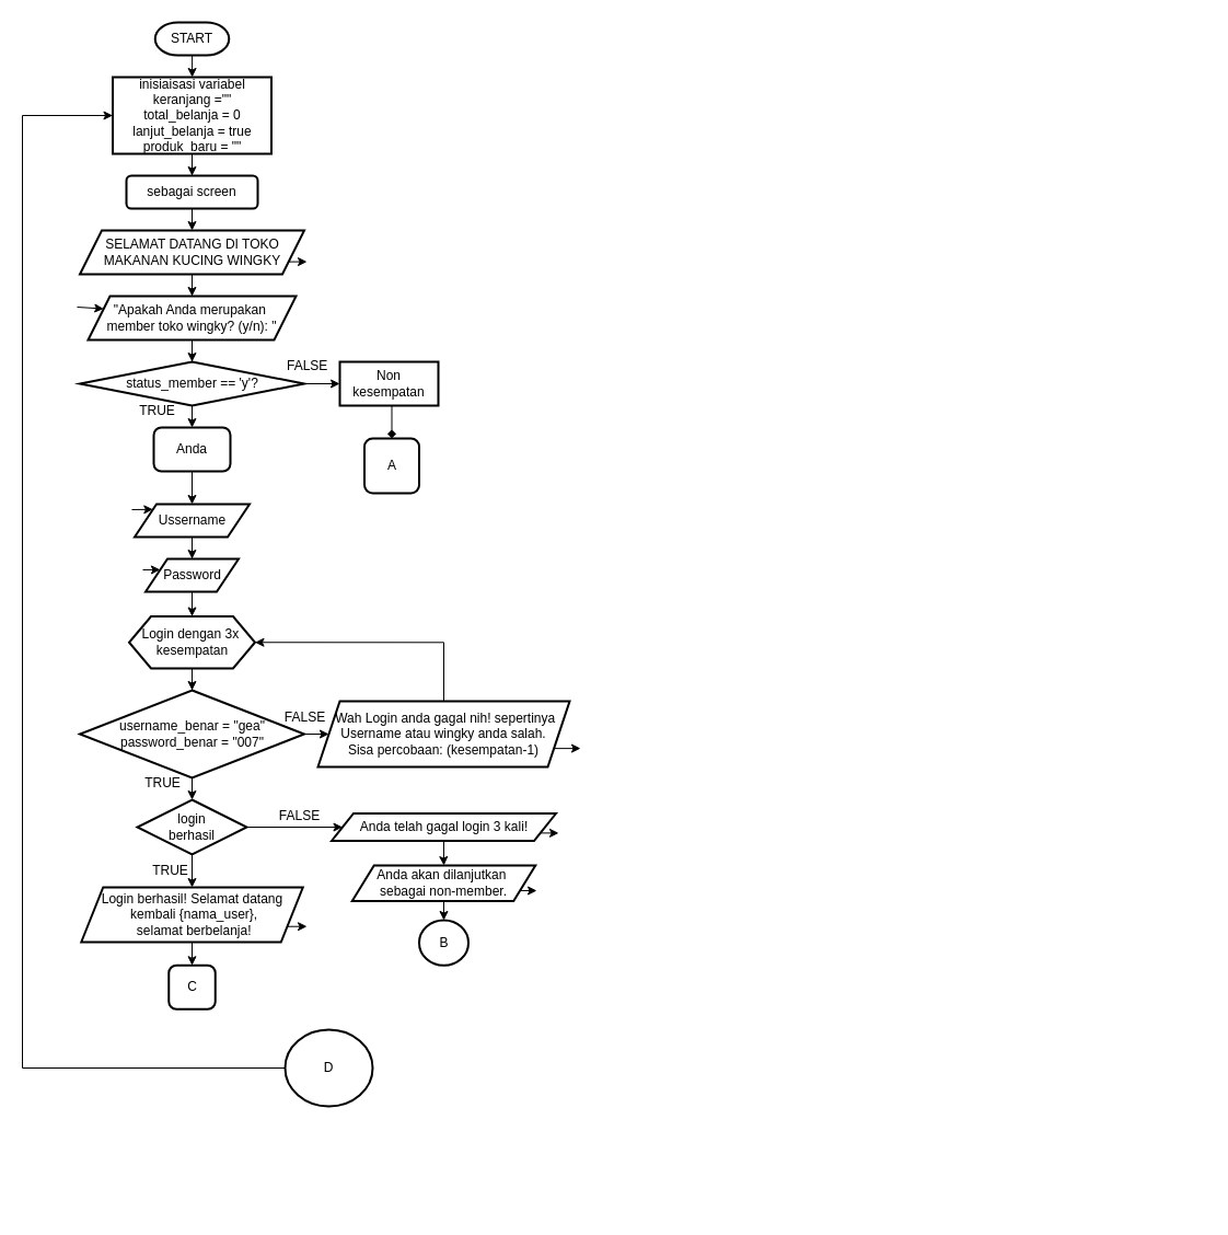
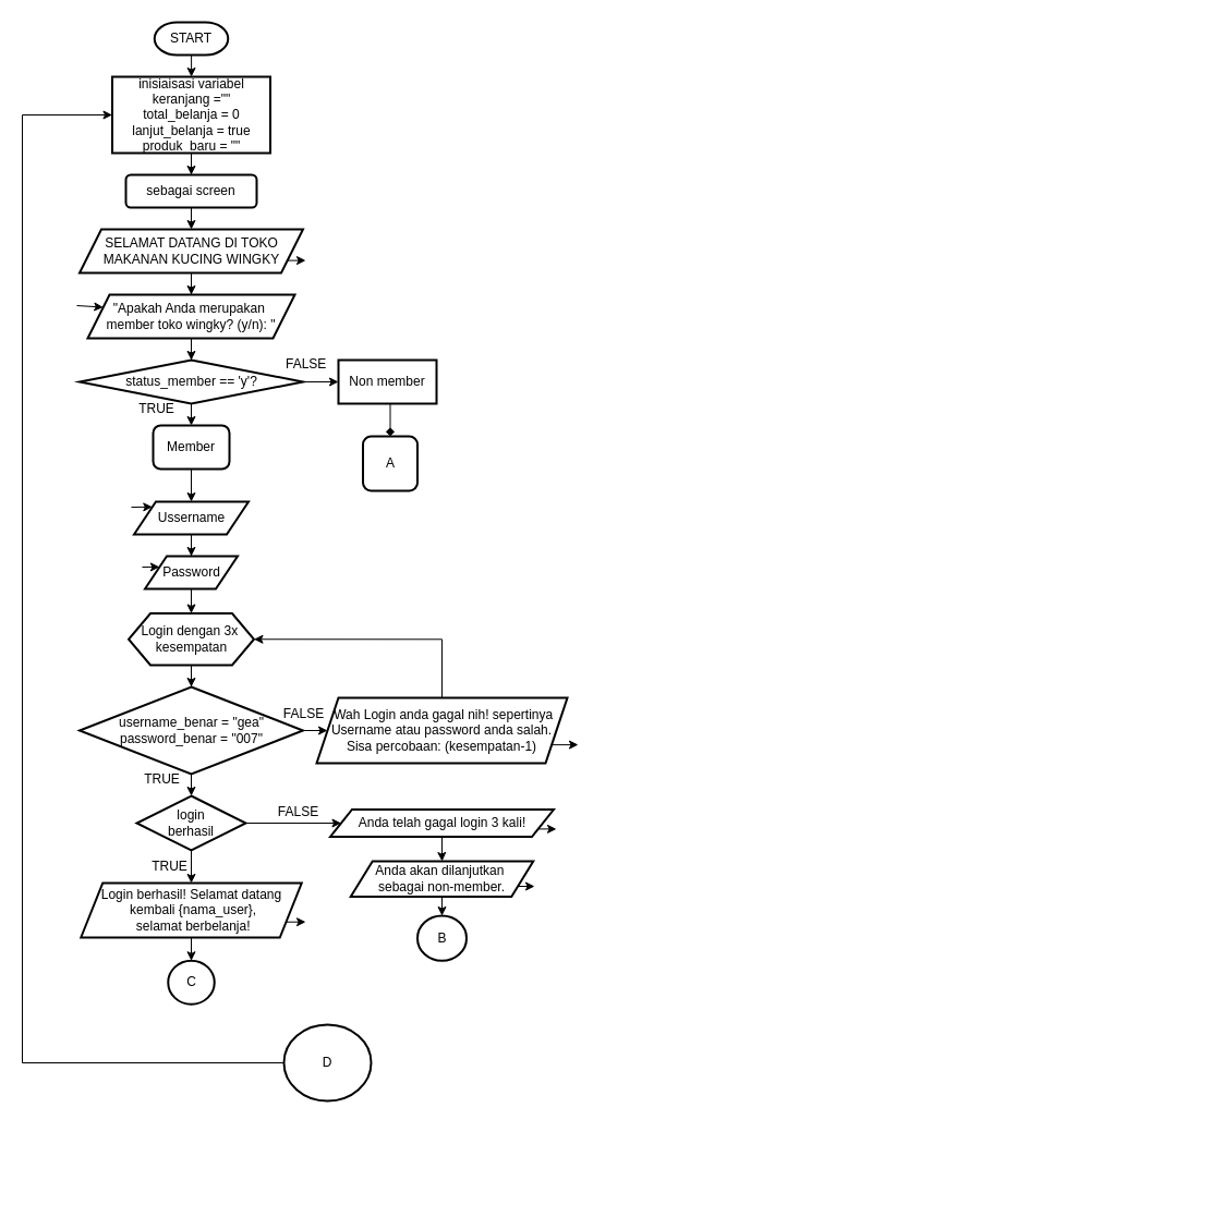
- <mxCell id="22" value="Non kesempatan" style="whiteSpace=wrap;html=1;strokeWidth=2;" vertex="1" parent="1"><mxGeometry x="310" y="330" width="90" height="40" as="geometry" /></mxCell>
+ <mxCell id="22" value="Non member" style="whiteSpace=wrap;html=1;strokeWidth=2;" vertex="1" parent="1"><mxGeometry x="310" y="330" width="90" height="40" as="geometry" /></mxCell>
- <mxCell id="25" value="Anda" style="rounded=1;whiteSpace=wrap;html=1;absoluteArcSize=1;arcSize=14;strokeWidth=2;" vertex="1" parent="1"><mxGeometry x="140" y="390" width="70" height="40" as="geometry" /></mxCell>
+ <mxCell id="25" value="Member" style="rounded=1;whiteSpace=wrap;html=1;absoluteArcSize=1;arcSize=14;strokeWidth=2;" vertex="1" parent="1"><mxGeometry x="140" y="390" width="70" height="40" as="geometry" /></mxCell>
- <mxCell id="37" value="&lt;div&gt;&amp;nbsp;Wah Login anda gagal nih! sepertinya Username atau wingky anda salah.&lt;/div&gt;&lt;div&gt;Sisa percobaan: (kesempatan-1)&lt;/div&gt;" style="shape=parallelogram;perimeter=parallelogramPerimeter;whiteSpace=wrap;html=1;fixedSize=1;rounded=0;absoluteArcSize=1;arcSize=14;strokeWidth=2;" vertex="1" parent="1"><mxGeometry x="290" y="640" width="230" height="60" as="geometry" /></mxCell>
+ <mxCell id="37" value="&lt;div&gt;&amp;nbsp;Wah Login anda gagal nih! sepertinya Username atau password anda salah.&lt;/div&gt;&lt;div&gt;Sisa percobaan: (kesempatan-1)&lt;/div&gt;" style="shape=parallelogram;perimeter=parallelogramPerimeter;whiteSpace=wrap;html=1;fixedSize=1;rounded=0;absoluteArcSize=1;arcSize=14;strokeWidth=2;" vertex="1" parent="1"><mxGeometry x="290" y="640" width="230" height="60" as="geometry" /></mxCell>
- <mxCell id="49" value="C" style="whiteSpace=wrap;html=1;absoluteArcSize=1;arcSize=14;strokeWidth=2;rounded=1;" vertex="1" parent="1"><mxGeometry x="153.75" y="881.25" width="42.5" height="40" as="geometry" /></mxCell>
+ <mxCell id="49" value="C" style="ellipse;whiteSpace=wrap;html=1;rounded=0;absoluteArcSize=1;arcSize=14;strokeWidth=2;" vertex="1" parent="1"><mxGeometry x="153.75" y="881.25" width="42.5" height="40" as="geometry" /></mxCell>
